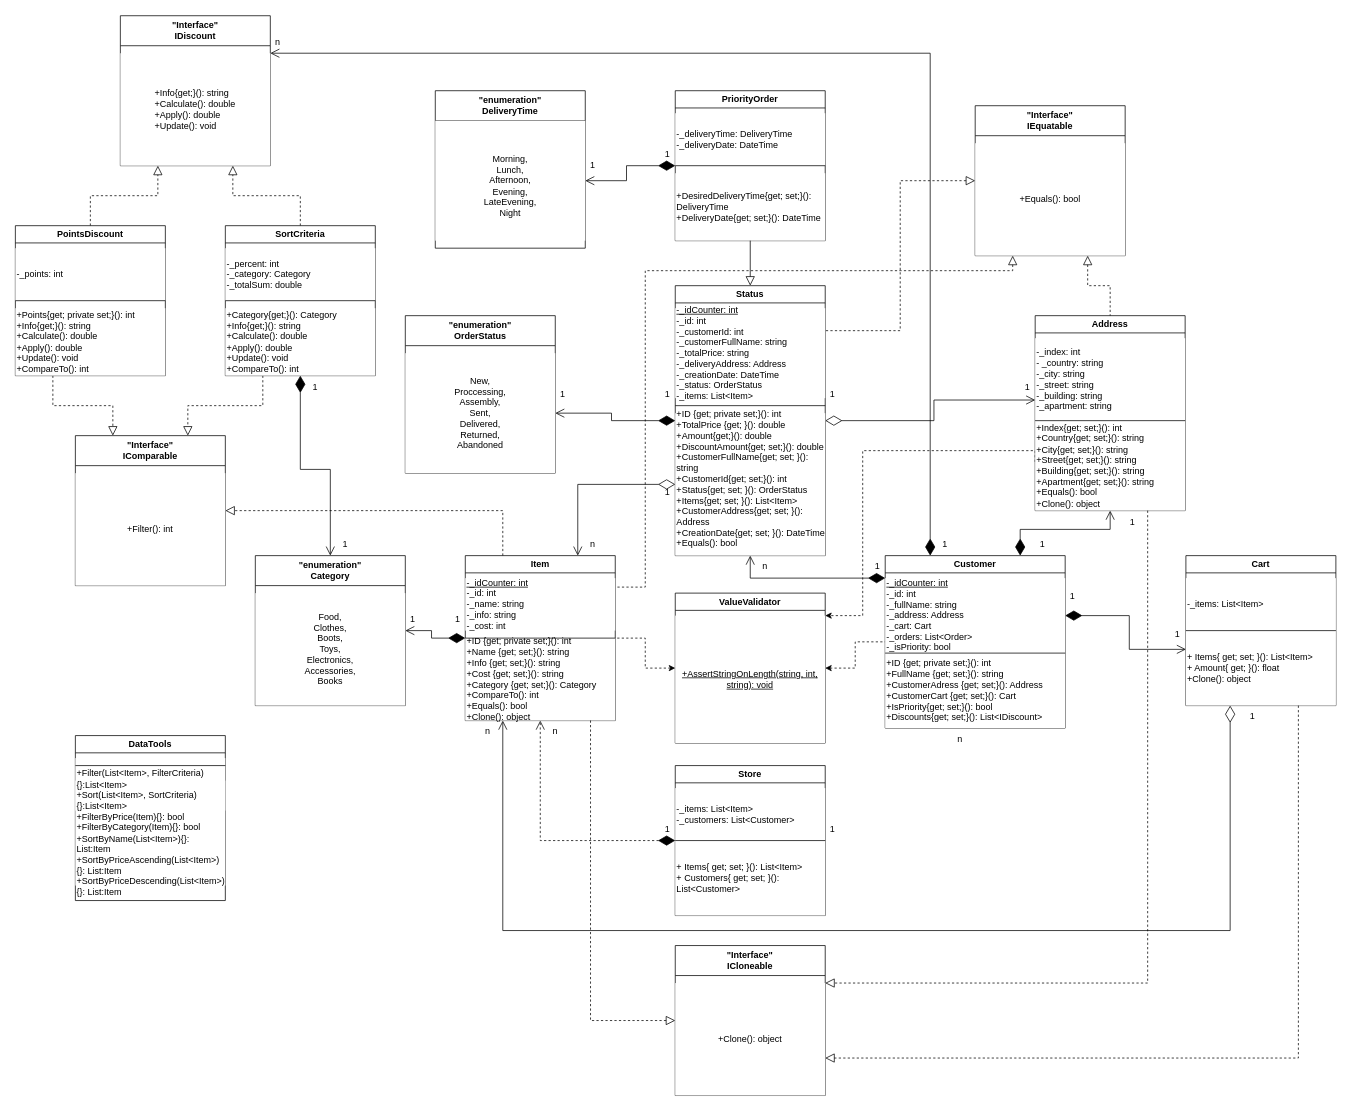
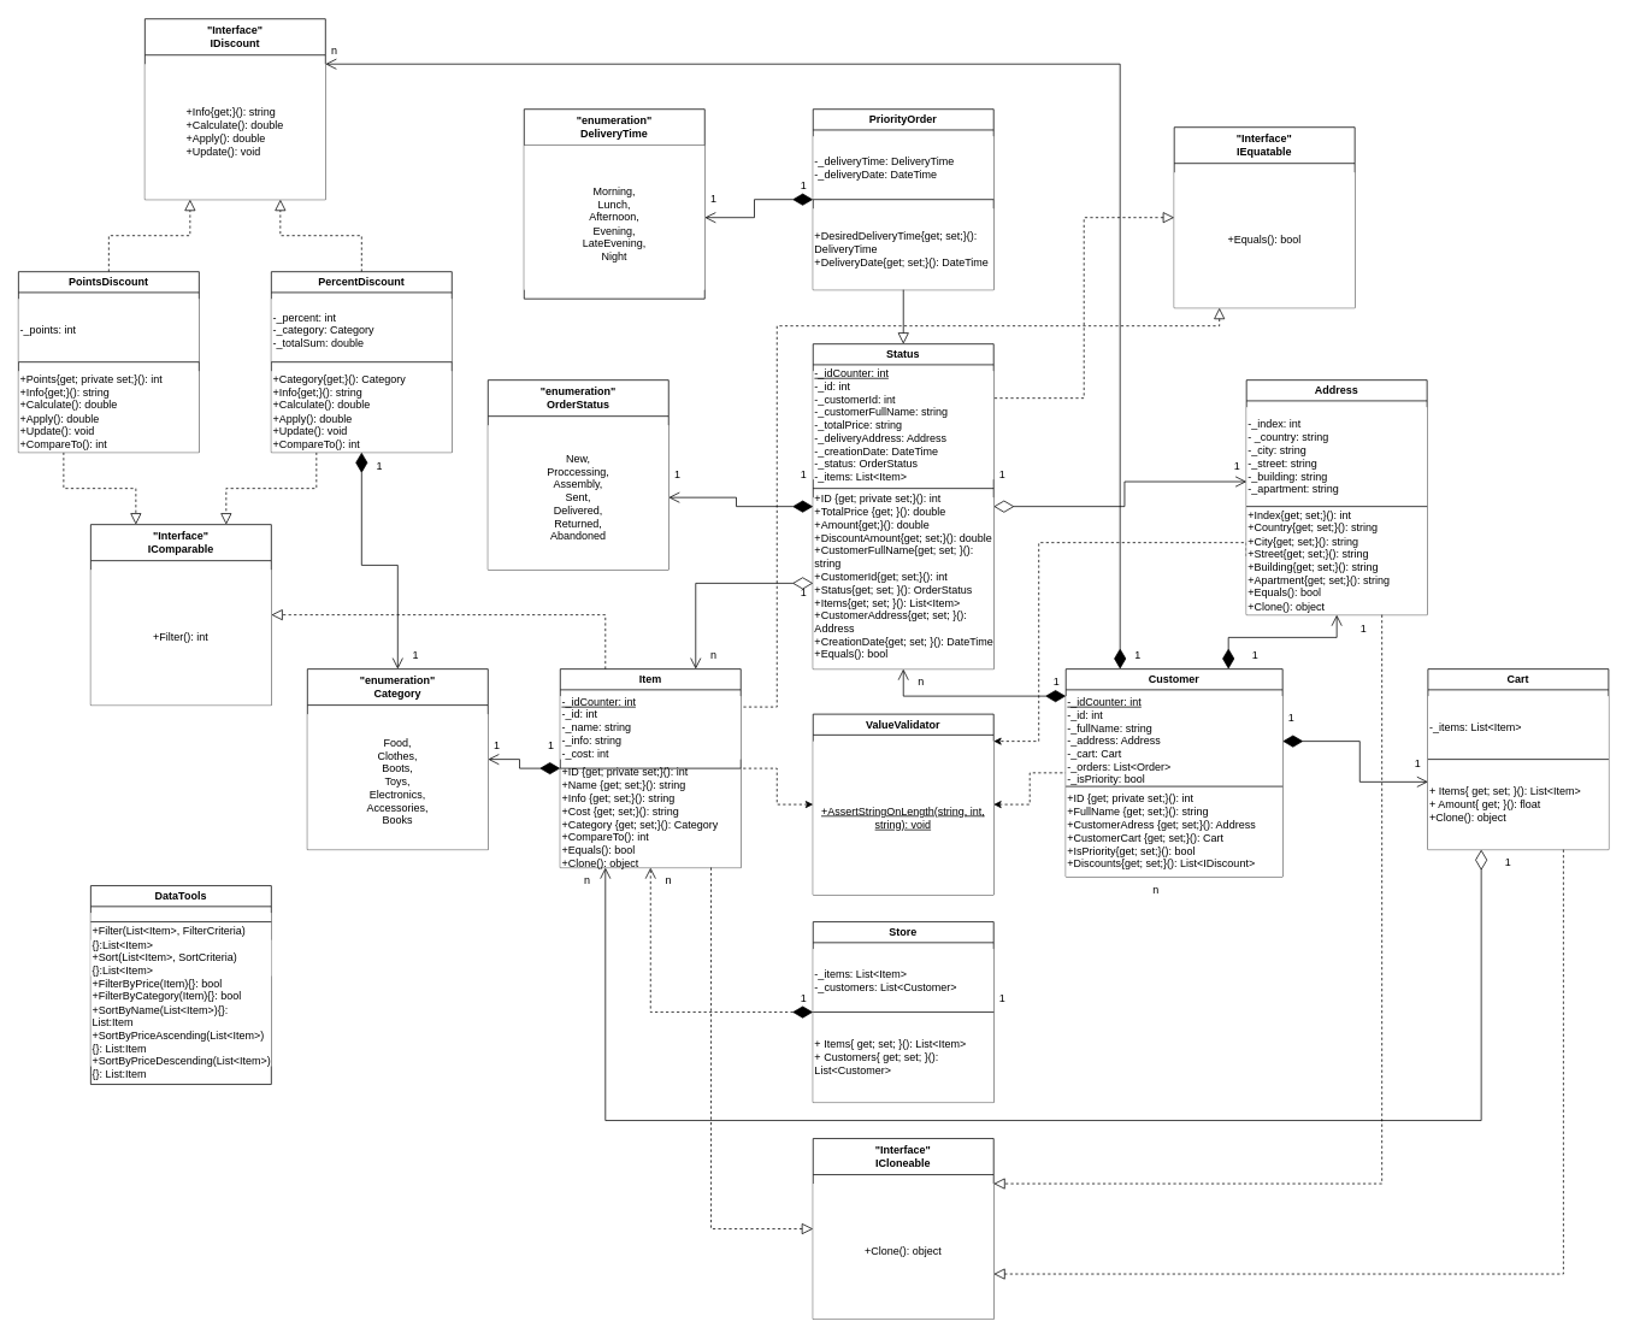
- <mxCell id="77" value="SortCriteria" style="swimlane;whiteSpace=wrap;html=1;" parent="1" vertex="1"><mxGeometry x="300" y="300" width="200" height="200" as="geometry" /></mxCell>
+ <mxCell id="77" value="PercentDiscount" style="swimlane;whiteSpace=wrap;html=1;" parent="1" vertex="1"><mxGeometry x="300" y="300" width="200" height="200" as="geometry" /></mxCell>
- <mxCell id="102" style="edgeStyle=orthogonalEdgeStyle;rounded=0;orthogonalLoop=1;jettySize=auto;html=1;exitX=0.75;exitY=1;exitDx=0;exitDy=0;entryX=0.5;entryY=0;entryDx=0;entryDy=0;endSize=10;endArrow=none;endFill=0;dashed=1;startArrow=block;startFill=0;startSize=10;" parent="1" source="96" target="23" edge="1"><mxGeometry relative="1" as="geometry"><Array as="points"><mxPoint x="1450" y="380" /><mxPoint x="1480" y="380" /></Array></mxGeometry></mxCell>
